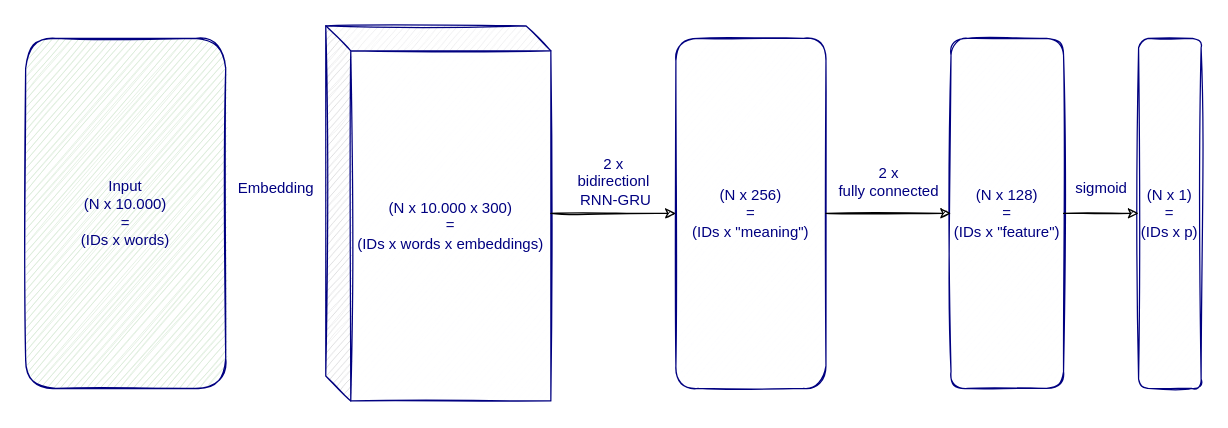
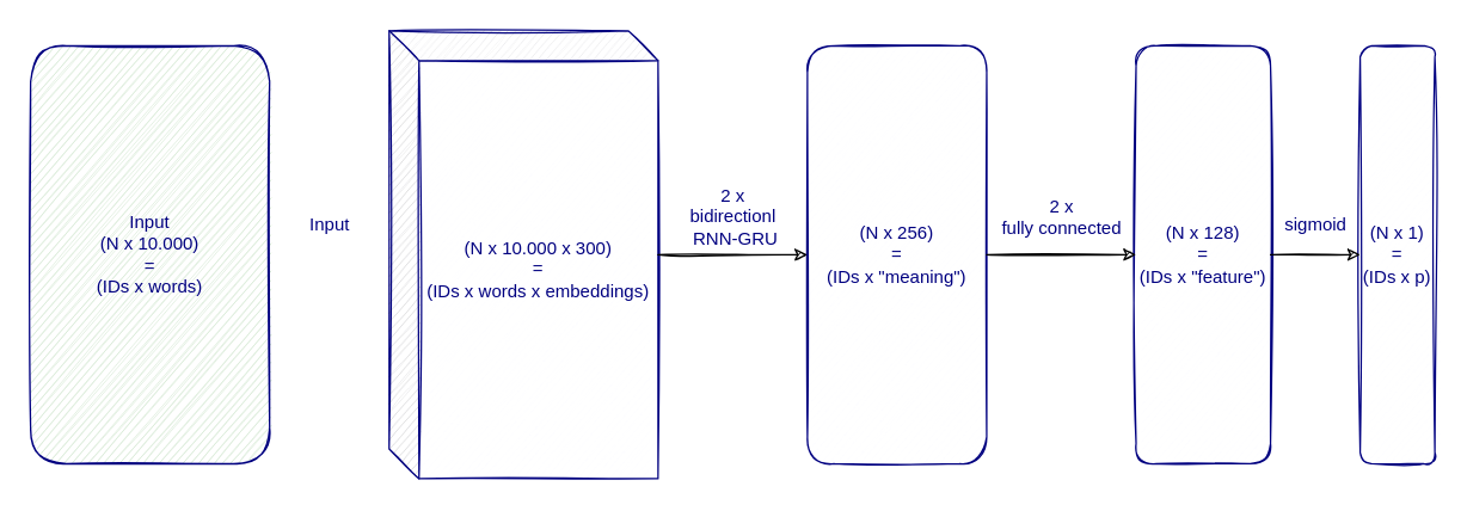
- <mxCell id="7" value="Embedding" style="text;html=1;align=center;verticalAlign=middle;resizable=0;points=[];autosize=1;strokeColor=none;fillColor=none;fontColor=#000080;" parent="2" vertex="1"><mxGeometry x="160" y="120" width="80" height="20" as="geometry" /></mxCell>
+ <mxCell id="7" value="Input" style="text;html=1;align=center;verticalAlign=middle;resizable=0;points=[];autosize=1;strokeColor=none;fillColor=none;fontColor=#000080;" parent="2" vertex="1"><mxGeometry x="160" y="120" width="80" height="20" as="geometry" /></mxCell>
